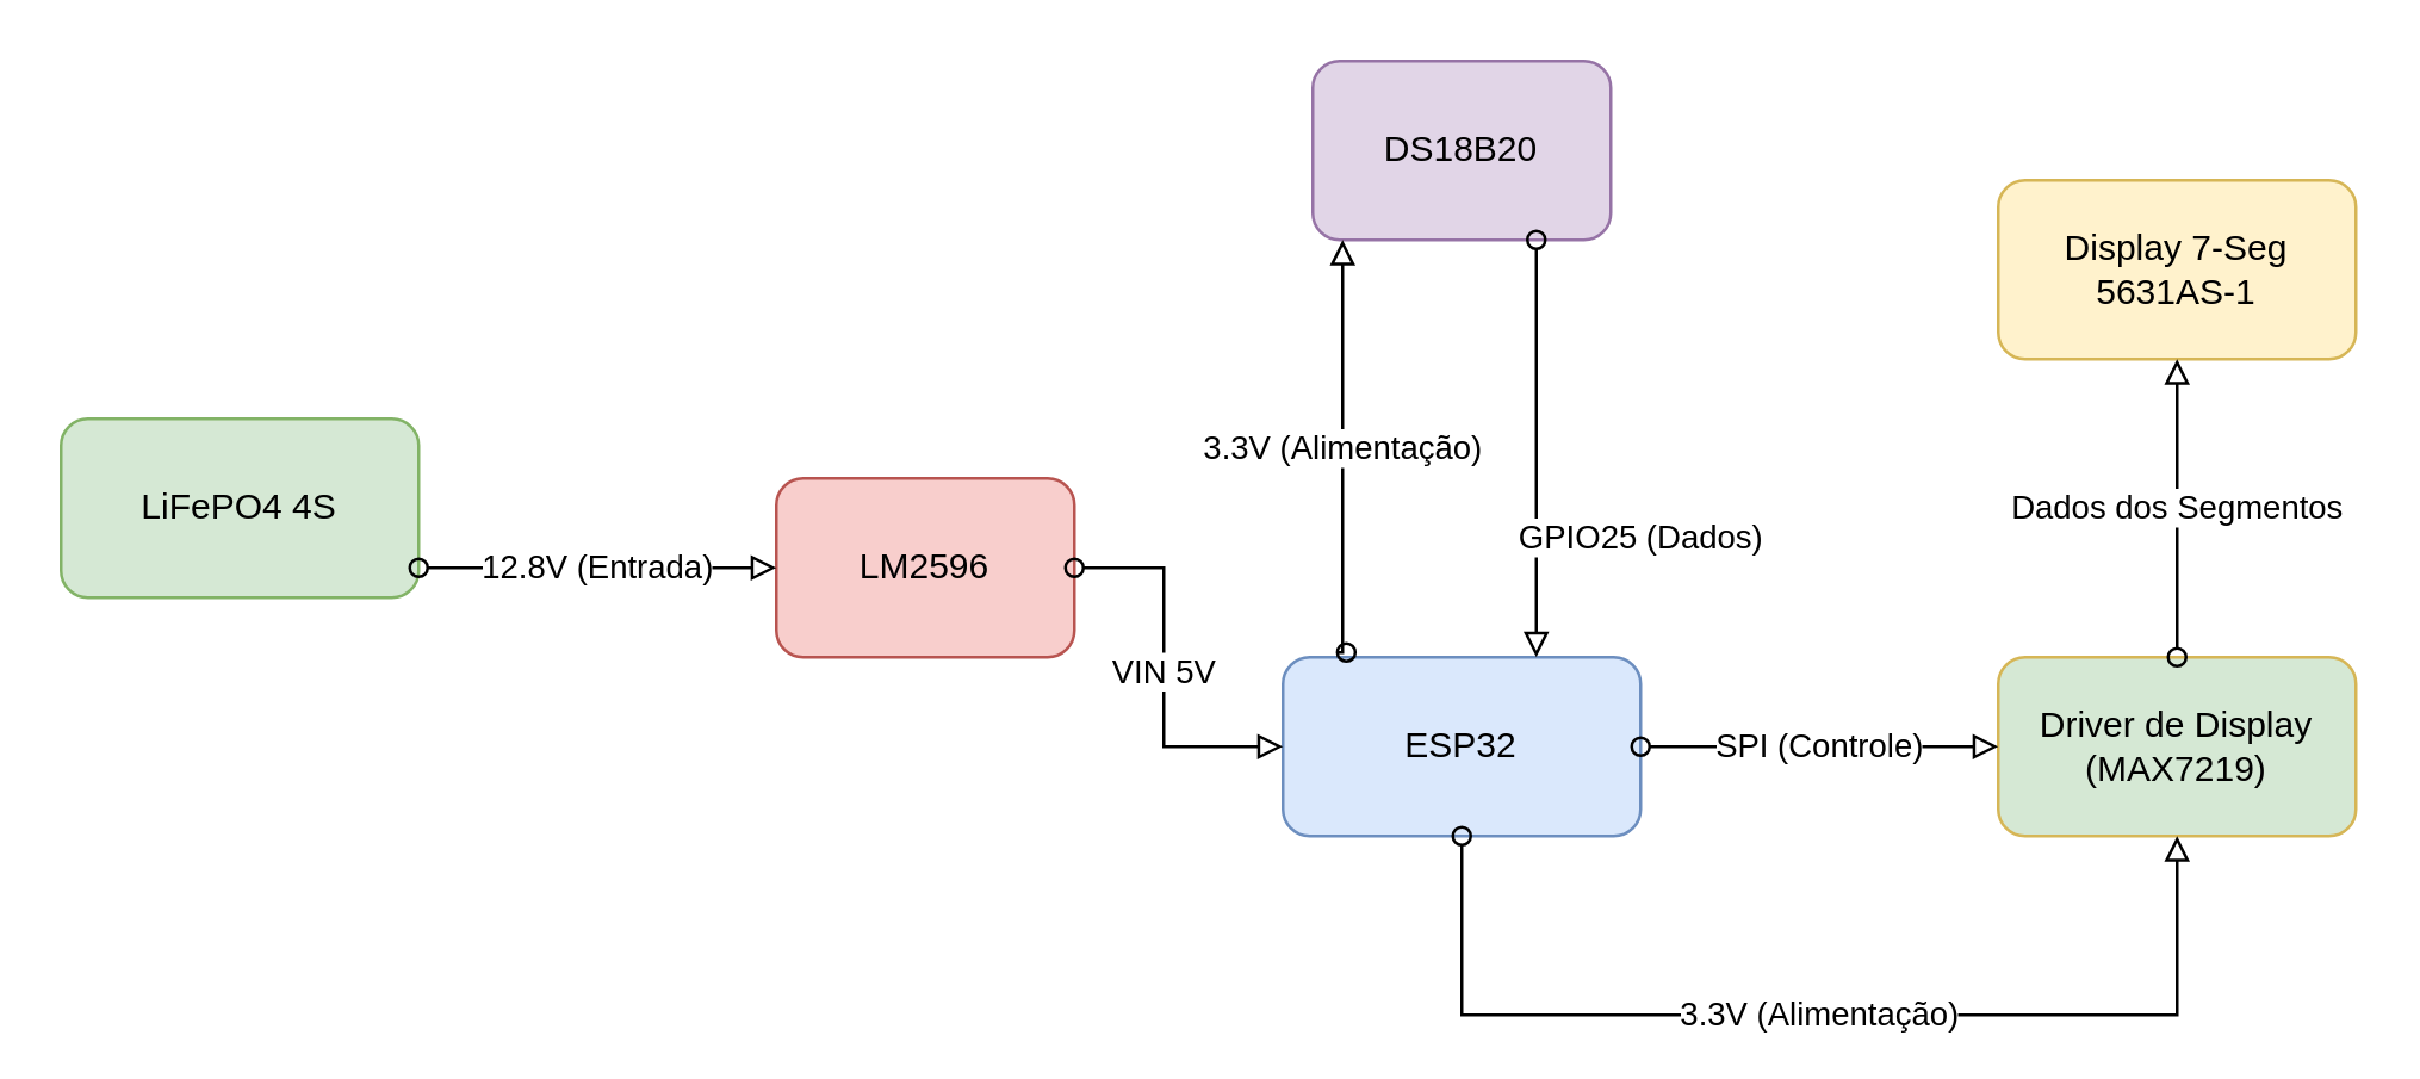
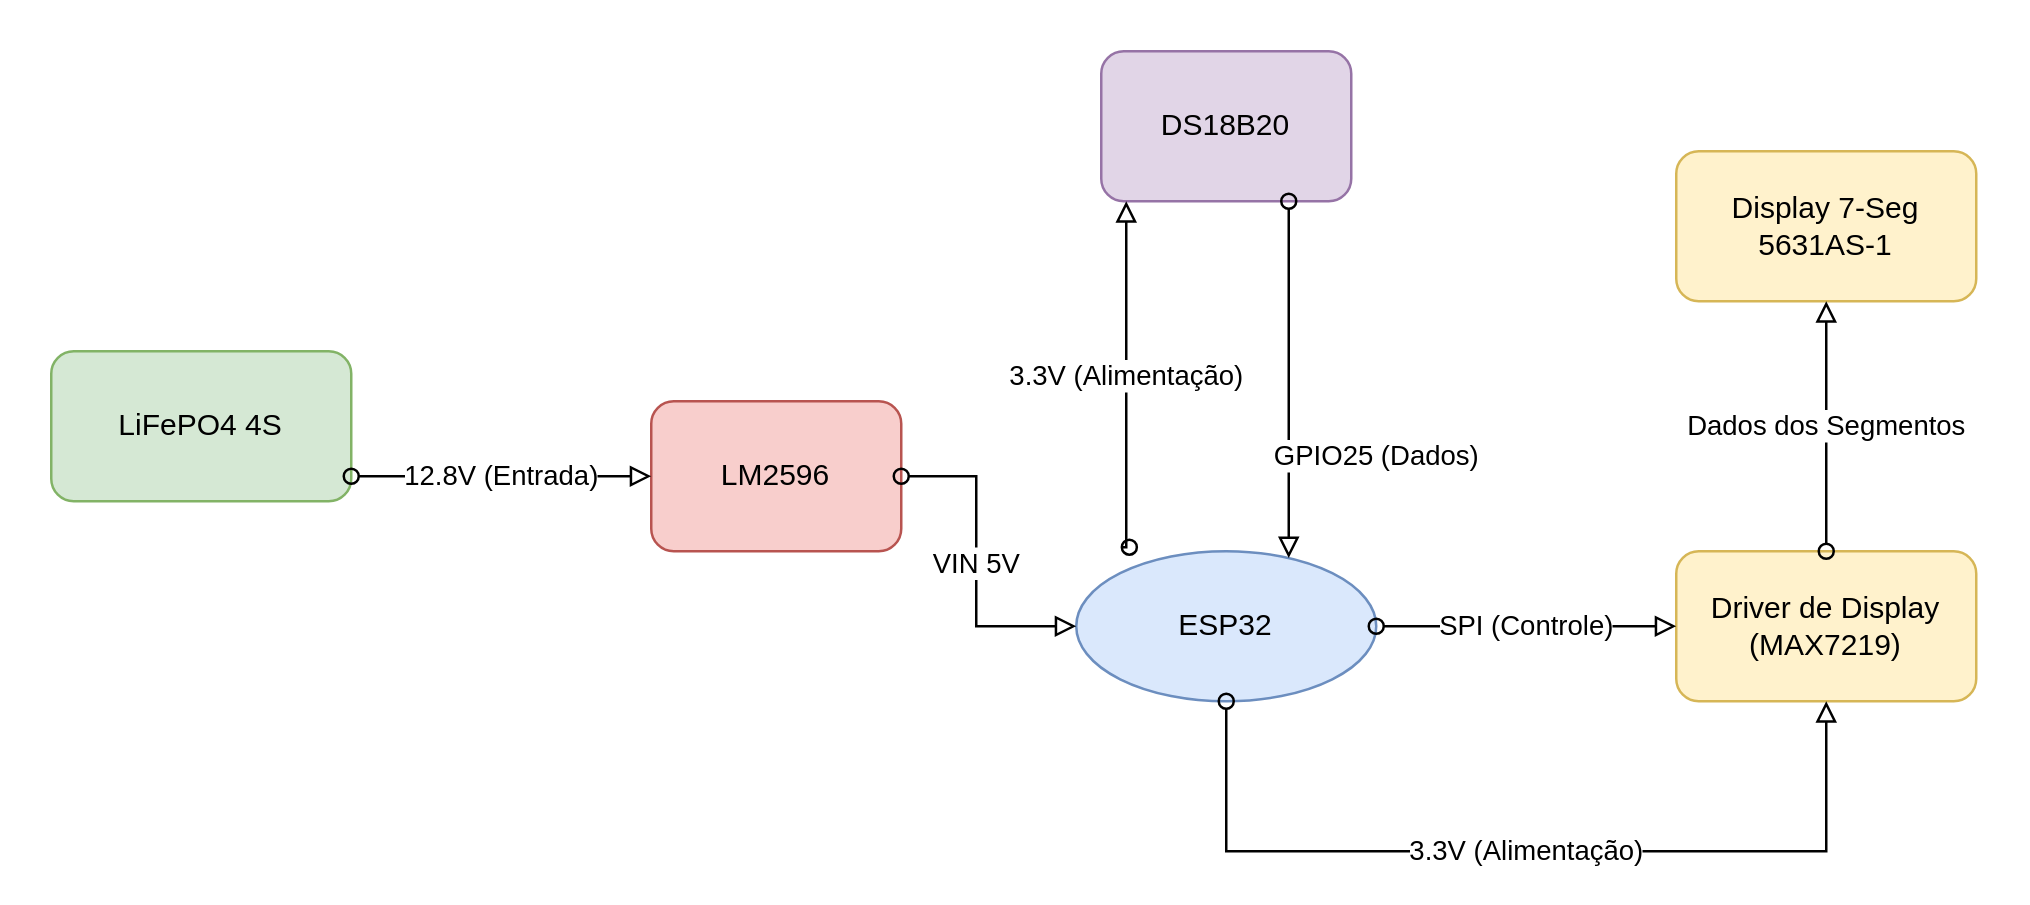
- <mxCell id="4" value="ESP32" style="rounded=1;whiteSpace=wrap;html=1;fillColor=#dae8fc;strokeColor=#6c8ebf;" parent="1" vertex="1"><mxGeometry x="430" y="220" width="120" height="60" as="geometry" /></mxCell>
+ <mxCell id="4" value="ESP32" style="ellipse;whiteSpace=wrap;html=1;fillColor=#dae8fc;strokeColor=#6c8ebf;" parent="1" vertex="1"><mxGeometry x="430" y="220" width="120" height="60" as="geometry" /></mxCell>
- <mxCell id="6" value="Driver de Display&lt;br&gt;(MAX7219)" style="rounded=1;whiteSpace=wrap;html=1;fillColor=#d5e8d4;strokeColor=#d6b656;" parent="1" vertex="1"><mxGeometry x="670" y="220" width="120" height="60" as="geometry" /></mxCell>
+ <mxCell id="6" value="Driver de Display&lt;br&gt;(MAX7219)" style="rounded=1;whiteSpace=wrap;html=1;fillColor=#fff2cc;strokeColor=#d6b656;" parent="1" vertex="1"><mxGeometry x="670" y="220" width="120" height="60" as="geometry" /></mxCell>
